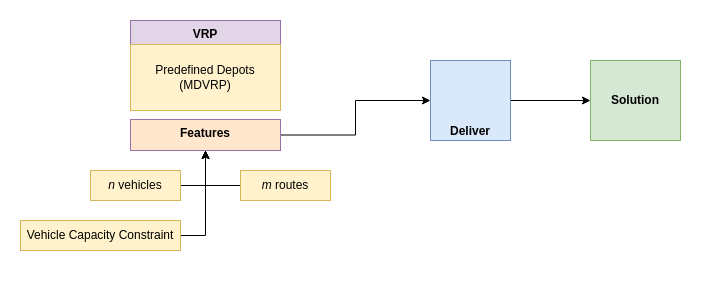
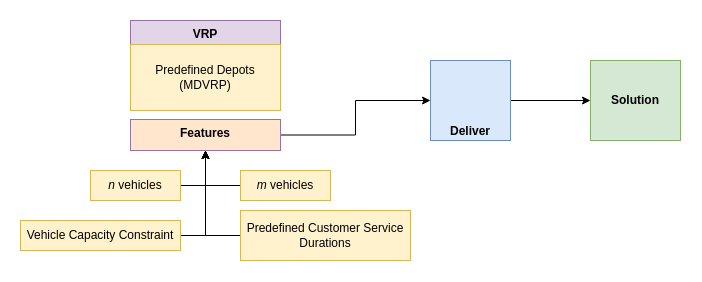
- <mxCell id="16" value="&lt;i&gt;m&lt;/i&gt; routes" style="rounded=0;whiteSpace=wrap;html=1;verticalAlign=middle;fillColor=#fff2cc;strokeColor=#d6b656;" vertex="1" parent="1"><mxGeometry x="240" y="170" width="90" height="30" as="geometry" /></mxCell>
+ <mxCell id="16" value="&lt;i&gt;m&lt;/i&gt; vehicles" style="rounded=0;whiteSpace=wrap;html=1;verticalAlign=middle;fillColor=#fff2cc;strokeColor=#d6b656;" vertex="1" parent="1"><mxGeometry x="240" y="170" width="90" height="30" as="geometry" /></mxCell>
+ <mxCell id="11" style="edgeStyle=orthogonalEdgeStyle;rounded=0;orthogonalLoop=1;jettySize=auto;html=1;exitX=0;exitY=0.5;exitDx=0;exitDy=0;entryX=0.5;entryY=1;entryDx=0;entryDy=0;" edge="1" parent="1" source="12" target="8"><mxGeometry relative="1" as="geometry" /></mxCell>
+ <mxCell id="12" value="Predefined Customer Service Durations" style="rounded=0;whiteSpace=wrap;html=1;verticalAlign=middle;fillColor=#fff2cc;strokeColor=#d6b656;" vertex="1" parent="1"><mxGeometry x="240" y="210" width="170" height="50" as="geometry" /></mxCell>
